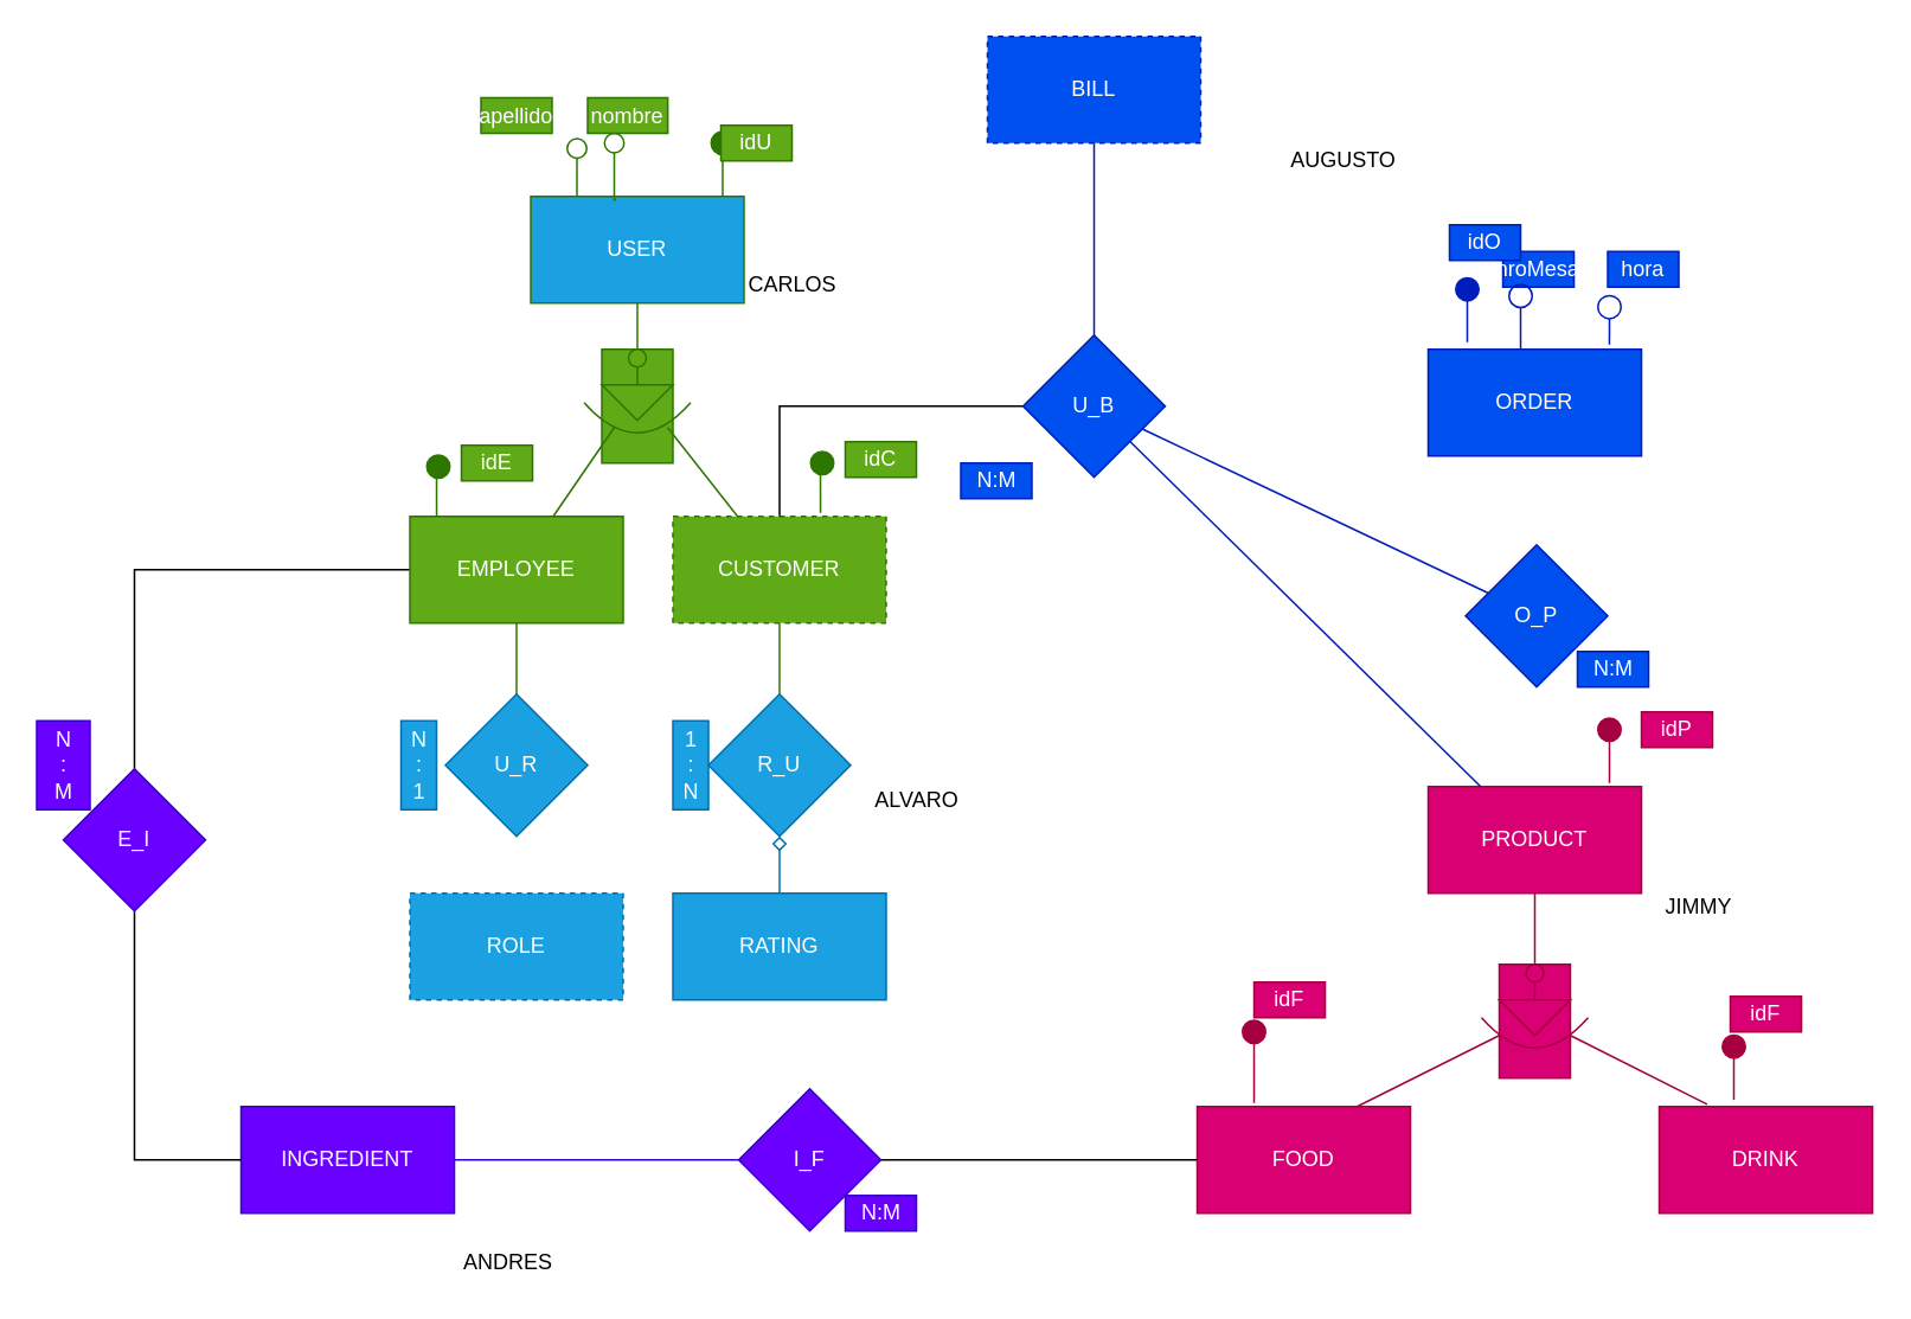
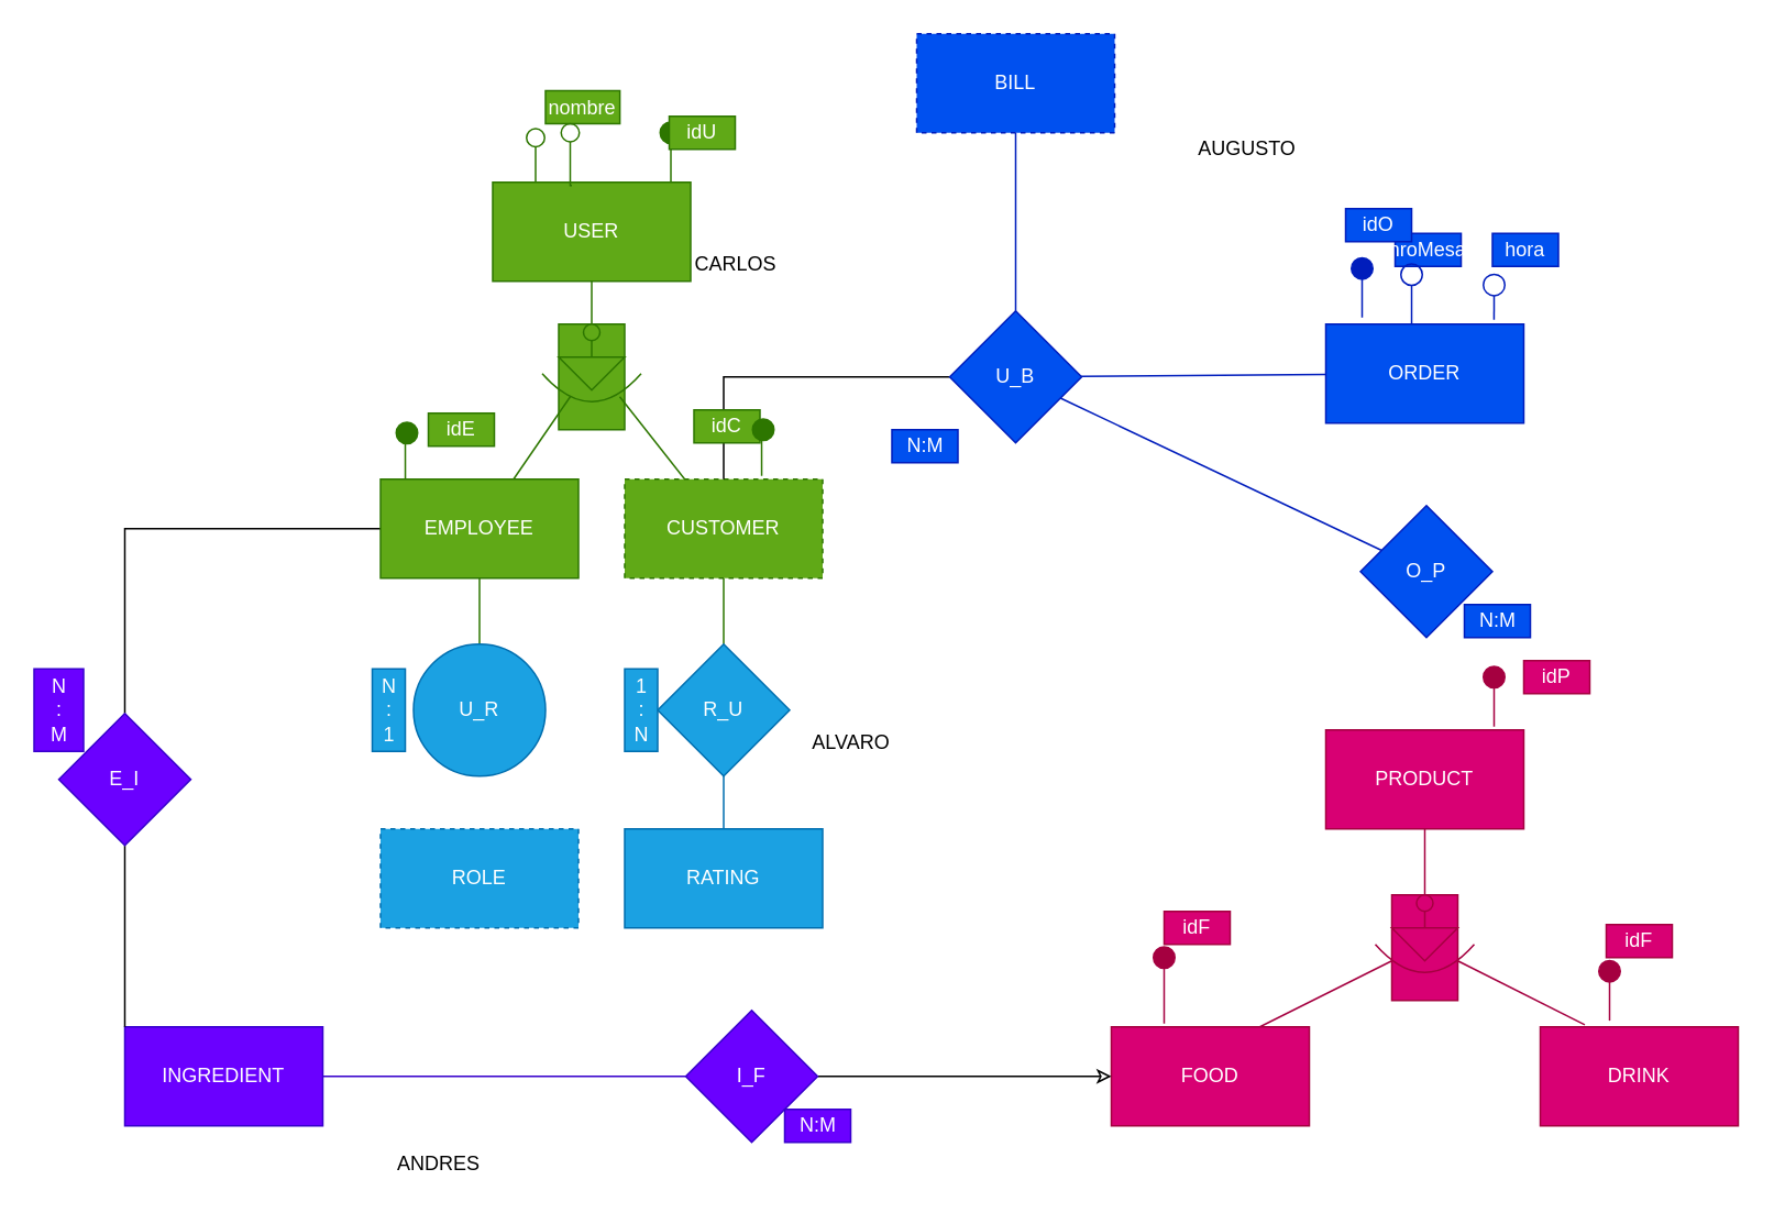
- <mxCell id="58" value="apellido" style="text;html=1;strokeColor=#2D7600;fillColor=#60a917;align=center;verticalAlign=middle;whiteSpace=wrap;rounded=0;fontColor=#ffffff;" parent="1" vertex="1"><mxGeometry x="270" y="54.5" width="40" height="20" as="geometry" /></mxCell>
- <mxCell id="2" value="USER" style="rounded=0;whiteSpace=wrap;html=1;fillColor=#1ba1e2;fontColor=#ffffff;strokeColor=#2D7600;" parent="1" vertex="1"><mxGeometry x="298" y="110" width="120" height="60" as="geometry" /></mxCell>
+ <mxCell id="2" value="USER" style="rounded=0;whiteSpace=wrap;html=1;fillColor=#60a917;fontColor=#ffffff;strokeColor=#2D7600;" parent="1" vertex="1"><mxGeometry x="298" y="110" width="120" height="60" as="geometry" /></mxCell>
- <mxCell id="63" value="idC" style="text;html=1;strokeColor=#2D7600;fillColor=#60a917;align=center;verticalAlign=middle;whiteSpace=wrap;rounded=0;fontColor=#ffffff;" parent="1" vertex="1"><mxGeometry x="475" y="248" width="40" height="20" as="geometry" /></mxCell>
+ <mxCell id="63" value="idC" style="text;html=1;strokeColor=#2D7600;fillColor=#60a917;align=center;verticalAlign=middle;whiteSpace=wrap;rounded=0;fontColor=#ffffff;" parent="1" vertex="1"><mxGeometry x="420" y="248" width="40" height="20" as="geometry" /></mxCell>
- <mxCell id="48" style="edgeStyle=none;html=1;endArrow=none;endFill=0;fillColor=#0050ef;strokeColor=#001DBC;" parent="1" source="51" target="15" edge="1"><mxGeometry relative="1" as="geometry" /></mxCell>
+ <mxCell id="48" style="edgeStyle=none;html=1;endArrow=none;endFill=0;fillColor=#0050ef;strokeColor=#001DBC;" parent="1" source="51" target="14" edge="1"><mxGeometry relative="1" as="geometry" /></mxCell>
- <mxCell id="5" value="U_R" style="rhombus;whiteSpace=wrap;html=1;fillColor=#1ba1e2;fontColor=#ffffff;strokeColor=#006EAF;" parent="1" vertex="1"><mxGeometry x="250" y="390" width="80" height="80" as="geometry" /></mxCell>
+ <mxCell id="5" value="U_R" style="ellipse;whiteSpace=wrap;html=1;fillColor=#1ba1e2;fontColor=#ffffff;strokeColor=#006EAF;" parent="1" vertex="1"><mxGeometry x="250" y="390" width="80" height="80" as="geometry" /></mxCell>
- <mxCell id="29" style="edgeStyle=none;html=1;endArrow=diamond;endFill=0;strokeColor=#006EAF;fillColor=#1ba1e2;" parent="1" source="30" target="32" edge="1"><mxGeometry relative="1" as="geometry" /></mxCell>
+ <mxCell id="29" style="edgeStyle=none;html=1;endArrow=none;endFill=0;strokeColor=#006EAF;fillColor=#1ba1e2;" parent="1" source="30" target="32" edge="1"><mxGeometry relative="1" as="geometry" /></mxCell>
- <mxCell id="73" value="JIMMY" style="text;html=1;align=center;verticalAlign=middle;resizable=0;points=[];autosize=1;strokeColor=none;fillColor=none;" parent="1" vertex="1"><mxGeometry x="930" y="500" width="50" height="20" as="geometry" /></mxCell>
- <mxCell id="9" value="INGREDIENT" style="rounded=0;whiteSpace=wrap;html=1;fillColor=#6a00ff;fontColor=#ffffff;strokeColor=#3700CC;" parent="1" vertex="1"><mxGeometry x="135" y="622" width="120" height="60" as="geometry" /></mxCell>
+ <mxCell id="9" value="INGREDIENT" style="rounded=0;whiteSpace=wrap;html=1;fillColor=#6a00ff;fontColor=#ffffff;strokeColor=#3700CC;" parent="1" vertex="1"><mxGeometry x="75" y="622" width="120" height="60" as="geometry" /></mxCell>
- <mxCell id="11" style="edgeStyle=none;html=1;endArrow=none;endFill=0;strokeColor=default;" parent="1" source="12" target="8" edge="1"><mxGeometry relative="1" as="geometry" /></mxCell>
+ <mxCell id="11" style="edgeStyle=none;html=1;endArrow=classic;endFill=0;strokeColor=default;" parent="1" source="12" target="8" edge="1"><mxGeometry relative="1" as="geometry" /></mxCell>
- <mxCell id="74" value="ANDRES" style="text;html=1;align=center;verticalAlign=middle;resizable=0;points=[];autosize=1;strokeColor=none;fillColor=none;" parent="1" vertex="1"><mxGeometry x="250" y="700" width="70" height="20" as="geometry" /></mxCell>
+ <mxCell id="74" value="ANDRES" style="text;html=1;align=center;verticalAlign=middle;resizable=0;points=[];autosize=1;strokeColor=none;fillColor=none;" parent="1" vertex="1"><mxGeometry x="230" y="695" width="70" height="20" as="geometry" /></mxCell>
